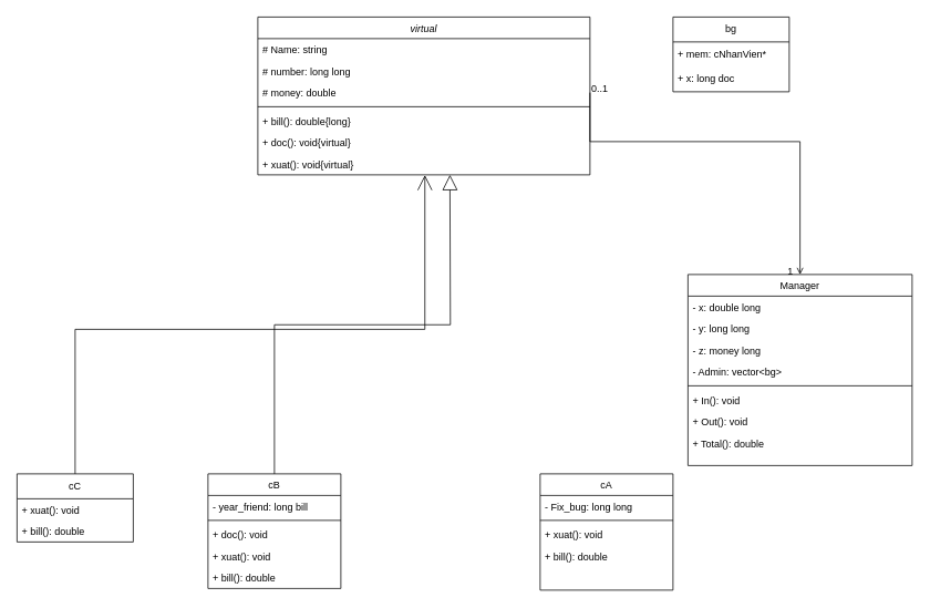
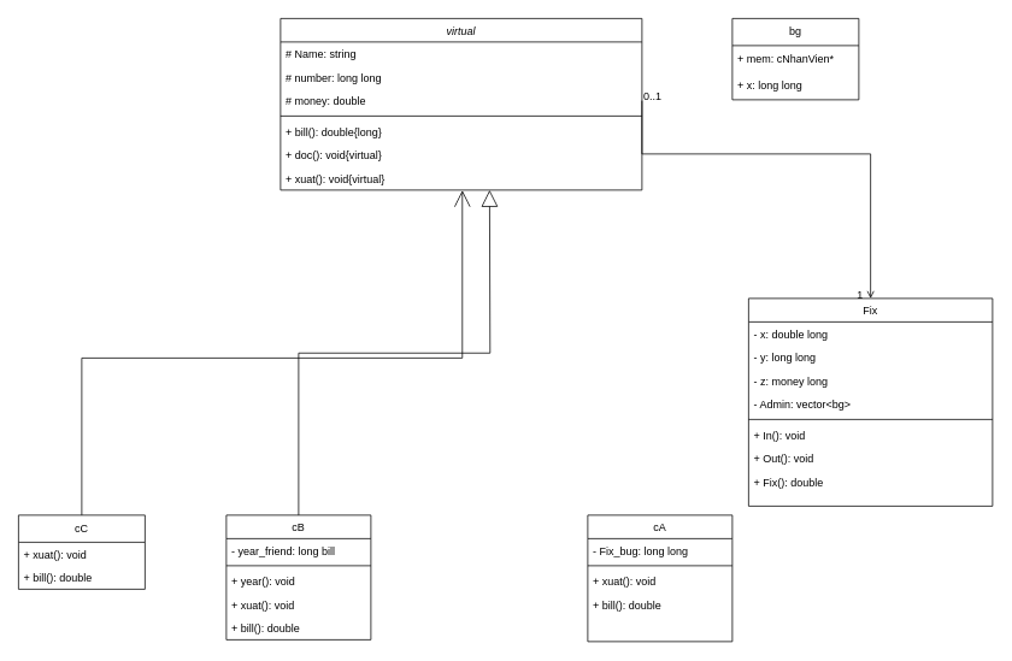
- <mxCell id="32" value="+ x: long doc" style="text;strokeColor=none;fillColor=none;align=left;verticalAlign=middle;spacingLeft=4;spacingRight=4;overflow=hidden;points=[[0,0.5],[1,0.5]];portConstraint=eastwest;rotatable=0;whiteSpace=wrap;html=1;" vertex="1" parent="30"><mxGeometry y="60" width="140" height="30" as="geometry" /></mxCell>
+ <mxCell id="32" value="+ x: long long" style="text;strokeColor=none;fillColor=none;align=left;verticalAlign=middle;spacingLeft=4;spacingRight=4;overflow=hidden;points=[[0,0.5],[1,0.5]];portConstraint=eastwest;rotatable=0;whiteSpace=wrap;html=1;" vertex="1" parent="30"><mxGeometry y="60" width="140" height="30" as="geometry" /></mxCell>
- <mxCell id="21" value="Manager" style="swimlane;fontStyle=0;align=center;verticalAlign=top;childLayout=stackLayout;horizontal=1;startSize=26;horizontalStack=0;resizeParent=1;resizeLast=0;collapsible=1;marginBottom=0;rounded=0;shadow=0;strokeWidth=1;" vertex="1" parent="1"><mxGeometry x="828" y="330" width="270" height="230" as="geometry"><mxRectangle x="550" y="140" width="160" height="26" as="alternateBounds" /></mxGeometry></mxCell>
+ <mxCell id="21" value="Fix" style="swimlane;fontStyle=0;align=center;verticalAlign=top;childLayout=stackLayout;horizontal=1;startSize=26;horizontalStack=0;resizeParent=1;resizeLast=0;collapsible=1;marginBottom=0;rounded=0;shadow=0;strokeWidth=1;" vertex="1" parent="1"><mxGeometry x="828" y="330" width="270" height="230" as="geometry"><mxRectangle x="550" y="140" width="160" height="26" as="alternateBounds" /></mxGeometry></mxCell>
- <mxCell id="29" value="+ Total(): double" style="text;align=left;verticalAlign=top;spacingLeft=4;spacingRight=4;overflow=hidden;rotatable=0;points=[[0,0.5],[1,0.5]];portConstraint=eastwest;" vertex="1" parent="21"><mxGeometry y="190" width="270" height="26" as="geometry" /></mxCell>
+ <mxCell id="29" value="+ Fix(): double" style="text;align=left;verticalAlign=top;spacingLeft=4;spacingRight=4;overflow=hidden;rotatable=0;points=[[0,0.5],[1,0.5]];portConstraint=eastwest;" vertex="1" parent="21"><mxGeometry y="190" width="270" height="26" as="geometry" /></mxCell>
- <mxCell id="13" value="+ doc(): void" style="text;align=left;verticalAlign=top;spacingLeft=4;spacingRight=4;overflow=hidden;rotatable=0;points=[[0,0.5],[1,0.5]];portConstraint=eastwest;" vertex="1" parent="10"><mxGeometry y="60" width="160" height="26" as="geometry" /></mxCell>
+ <mxCell id="13" value="+ year(): void" style="text;align=left;verticalAlign=top;spacingLeft=4;spacingRight=4;overflow=hidden;rotatable=0;points=[[0,0.5],[1,0.5]];portConstraint=eastwest;" vertex="1" parent="10"><mxGeometry y="60" width="160" height="26" as="geometry" /></mxCell>
